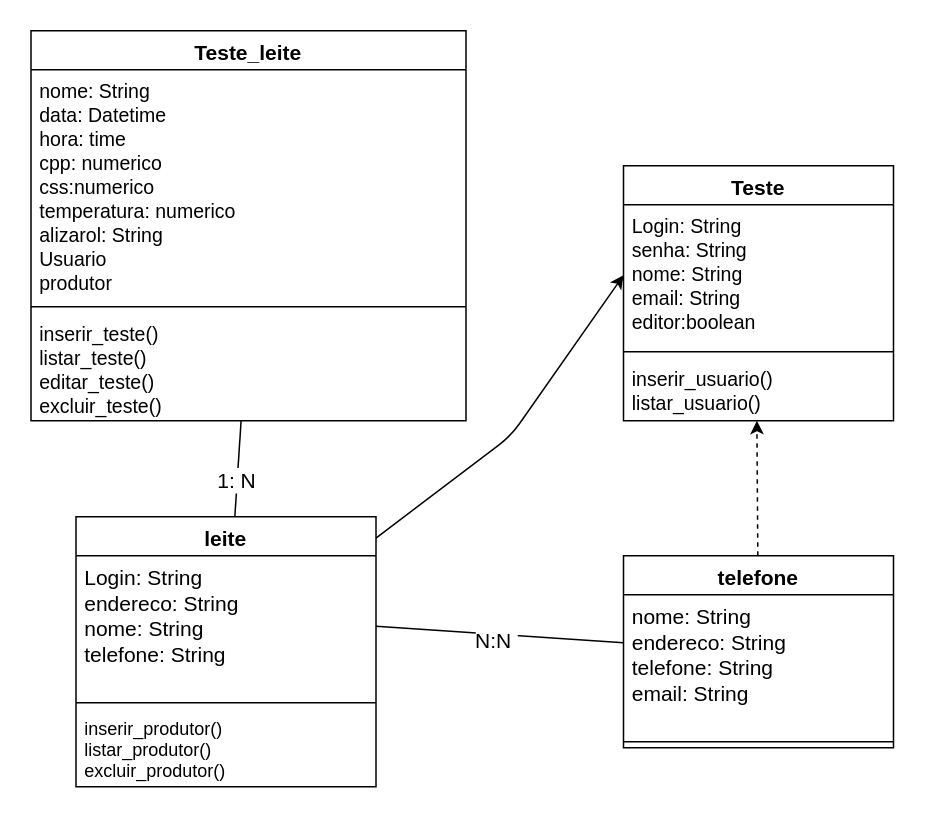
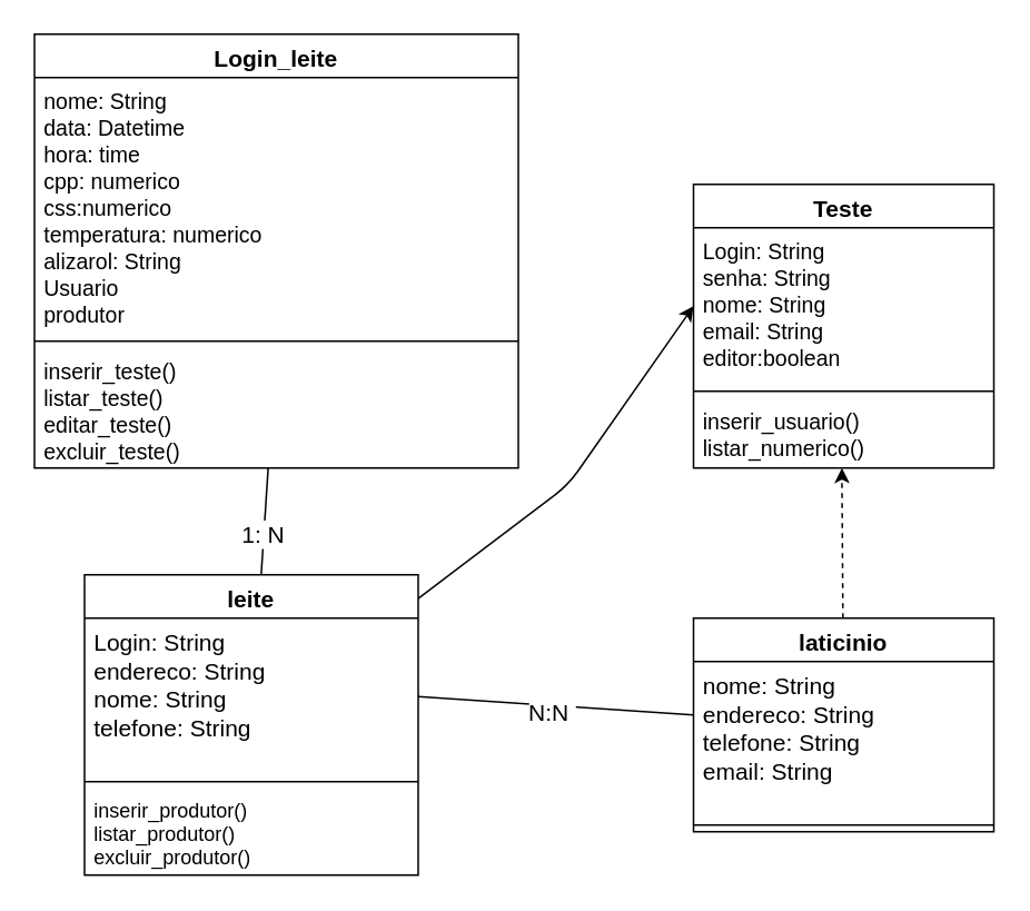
- <mxCell id="6" value="Teste_leite" style="swimlane;fontStyle=1;align=center;verticalAlign=top;childLayout=stackLayout;horizontal=1;startSize=26;horizontalStack=0;resizeParent=1;resizeParentMax=0;resizeLast=0;collapsible=1;marginBottom=0;fontSize=14;" vertex="1" parent="1"><mxGeometry x="20" y="20" width="290" height="260" as="geometry" /></mxCell>
+ <mxCell id="6" value="Login_leite" style="swimlane;fontStyle=1;align=center;verticalAlign=top;childLayout=stackLayout;horizontal=1;startSize=26;horizontalStack=0;resizeParent=1;resizeParentMax=0;resizeLast=0;collapsible=1;marginBottom=0;fontSize=14;" vertex="1" parent="1"><mxGeometry x="20" y="20" width="290" height="260" as="geometry" /></mxCell>
- <mxCell id="5" value="inserir_usuario()&#10;listar_usuario()" style="text;strokeColor=none;fillColor=none;align=left;verticalAlign=top;spacingLeft=4;spacingRight=4;overflow=hidden;rotatable=0;points=[[0,0.5],[1,0.5]];portConstraint=eastwest;fontSize=13;" vertex="1" parent="2"><mxGeometry y="128" width="180" height="42" as="geometry" /></mxCell>
+ <mxCell id="5" value="inserir_usuario()&#10;listar_numerico()" style="text;strokeColor=none;fillColor=none;align=left;verticalAlign=top;spacingLeft=4;spacingRight=4;overflow=hidden;rotatable=0;points=[[0,0.5],[1,0.5]];portConstraint=eastwest;fontSize=13;" vertex="1" parent="2"><mxGeometry y="128" width="180" height="42" as="geometry" /></mxCell>
- <mxCell id="20" value="telefone" style="swimlane;fontStyle=1;align=center;verticalAlign=top;childLayout=stackLayout;horizontal=1;startSize=26;horizontalStack=0;resizeParent=1;resizeParentMax=0;resizeLast=0;collapsible=1;marginBottom=0;fontSize=14;" vertex="1" parent="1"><mxGeometry x="415" y="370" width="180" height="128" as="geometry" /></mxCell>
+ <mxCell id="20" value="laticinio" style="swimlane;fontStyle=1;align=center;verticalAlign=top;childLayout=stackLayout;horizontal=1;startSize=26;horizontalStack=0;resizeParent=1;resizeParentMax=0;resizeLast=0;collapsible=1;marginBottom=0;fontSize=14;" vertex="1" parent="1"><mxGeometry x="415" y="370" width="180" height="128" as="geometry" /></mxCell>
